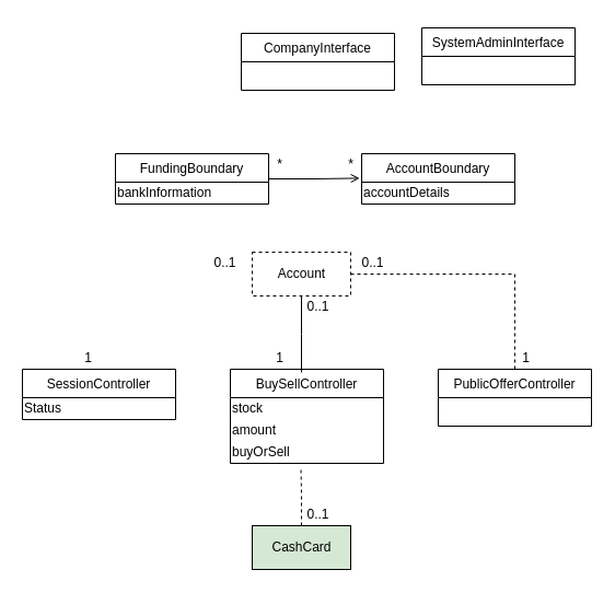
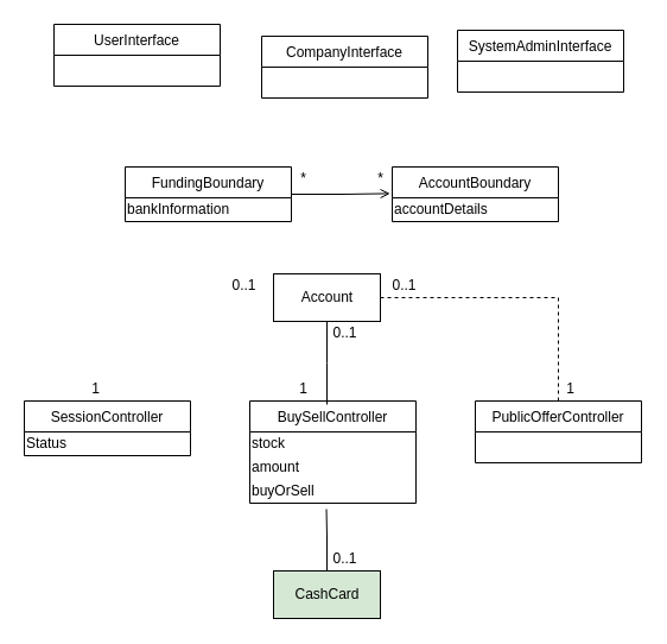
+ <mxCell id="3" value="UserInterface" style="swimlane;fontStyle=0;childLayout=stackLayout;horizontal=1;startSize=26;fillColor=none;horizontalStack=0;resizeParent=1;resizeParentMax=0;resizeLast=0;collapsible=1;marginBottom=0;" vertex="1" parent="1"><mxGeometry x="45" y="20" width="140" height="52" as="geometry" /></mxCell>
- <mxCell id="21" value="Account" style="html=1;dashed=1;" vertex="1" parent="1"><mxGeometry x="230" y="230" width="90" height="40" as="geometry" /></mxCell>
+ <mxCell id="21" value="Account" style="html=1;" vertex="1" parent="1"><mxGeometry x="230" y="230" width="90" height="40" as="geometry" /></mxCell>
- <mxCell id="17" style="edgeStyle=orthogonalEdgeStyle;rounded=0;orthogonalLoop=1;jettySize=auto;html=1;entryX=0.461;entryY=1.25;entryDx=0;entryDy=0;entryPerimeter=0;endArrow=none;endFill=0;dashed=1;" edge="1" parent="1" source="18" target="13"><mxGeometry relative="1" as="geometry" /></mxCell>
+ <mxCell id="17" style="edgeStyle=orthogonalEdgeStyle;rounded=0;orthogonalLoop=1;jettySize=auto;html=1;entryX=0.461;entryY=1.25;entryDx=0;entryDy=0;entryPerimeter=0;endArrow=none;endFill=0;" edge="1" parent="1" source="18" target="13"><mxGeometry relative="1" as="geometry" /></mxCell>
